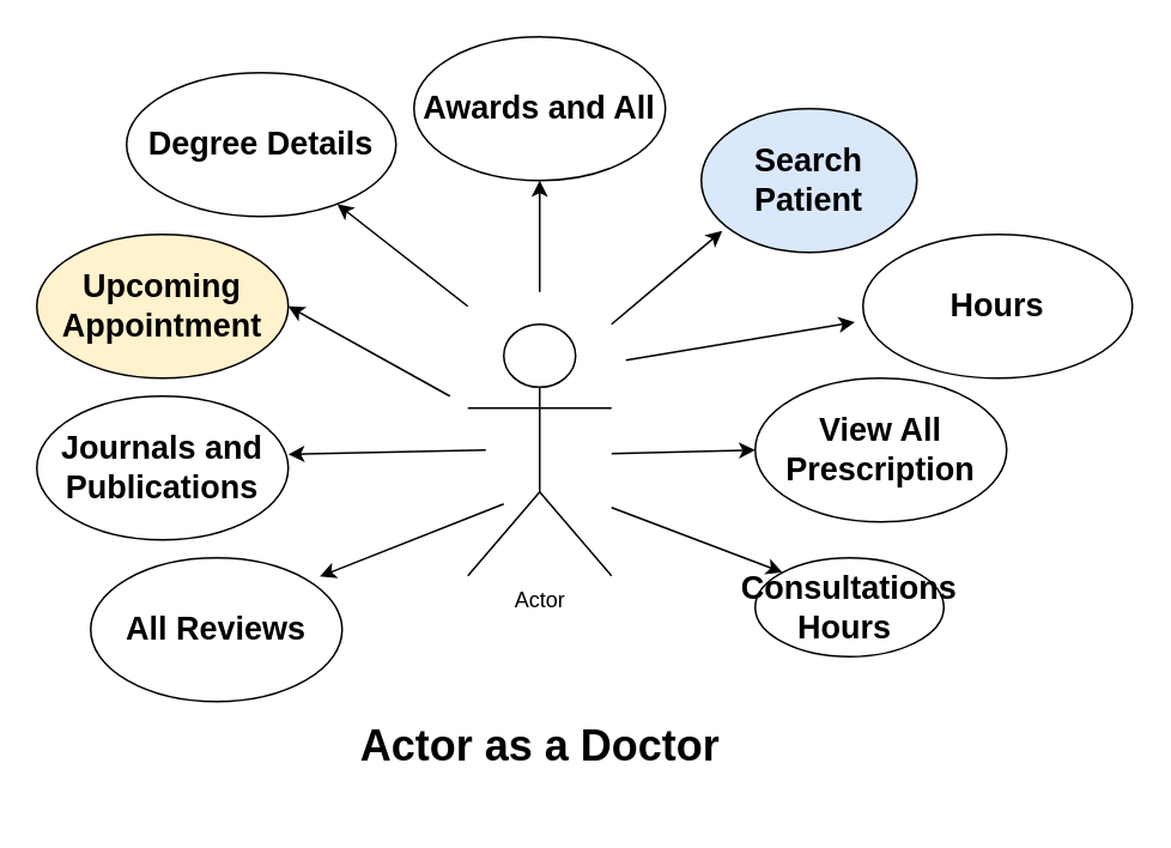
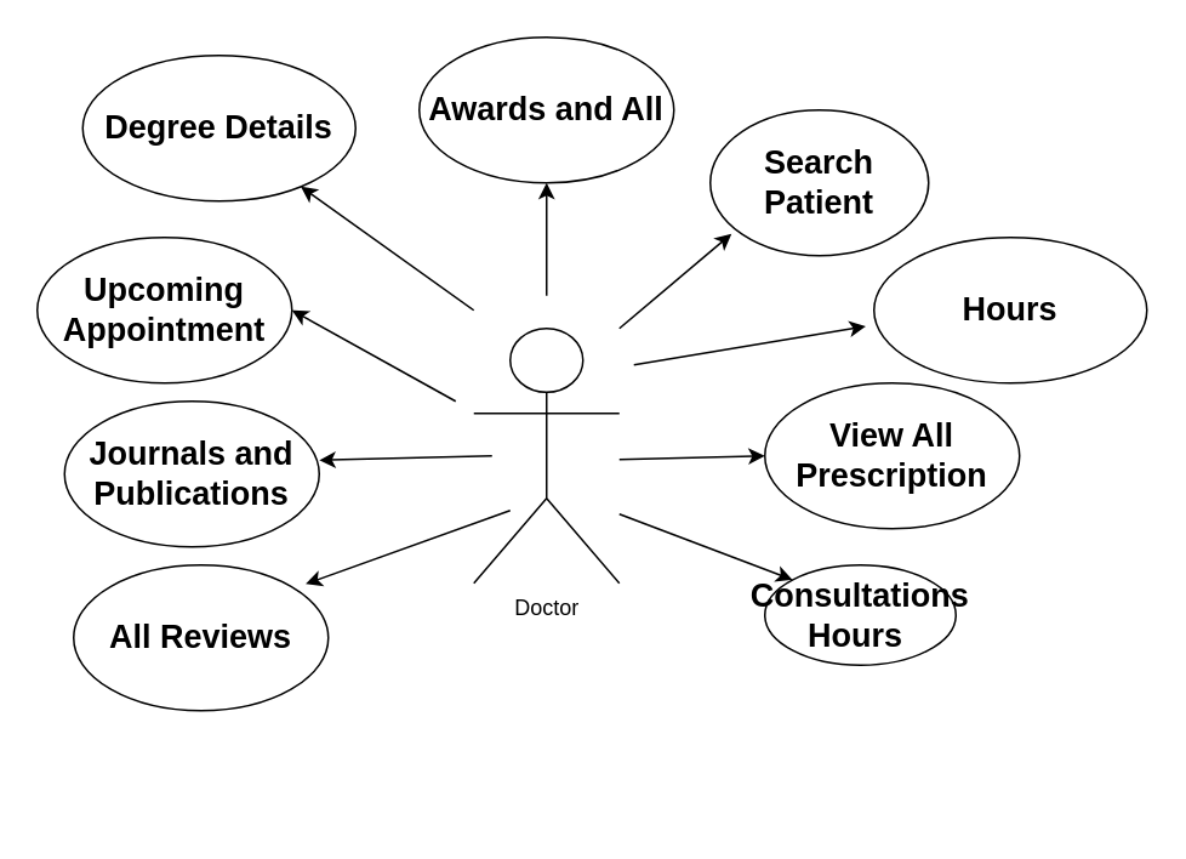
- <mxCell id="12" value="&lt;h2&gt;Degree Details&lt;/h2&gt;" style="ellipse;whiteSpace=wrap;html=1;" parent="1" vertex="1"><mxGeometry x="70" y="40" width="150" height="80" as="geometry" /></mxCell>
+ <mxCell id="12" value="&lt;h2&gt;Degree Details&lt;/h2&gt;" style="ellipse;whiteSpace=wrap;html=1;" parent="1" vertex="1"><mxGeometry x="45" y="30" width="150" height="80" as="geometry" /></mxCell>
- <mxCell id="4" value="&lt;h2&gt;Search Patient&lt;/h2&gt;" style="ellipse;whiteSpace=wrap;html=1;fillColor=#dae8fc;" parent="1" vertex="1"><mxGeometry x="390" y="60" width="120" height="80" as="geometry" /></mxCell>
+ <mxCell id="4" value="&lt;h2&gt;Search Patient&lt;/h2&gt;" style="ellipse;whiteSpace=wrap;html=1;" parent="1" vertex="1"><mxGeometry x="390" y="60" width="120" height="80" as="geometry" /></mxCell>
- <mxCell id="7" value="&lt;h2&gt;Upcoming Appointment&lt;/h2&gt;" style="ellipse;whiteSpace=wrap;html=1;fillColor=#fff2cc;" parent="1" vertex="1"><mxGeometry x="20" y="130" width="140" height="80" as="geometry" /></mxCell>
+ <mxCell id="7" value="&lt;h2&gt;Upcoming Appointment&lt;/h2&gt;" style="ellipse;whiteSpace=wrap;html=1;" parent="1" vertex="1"><mxGeometry x="20" y="130" width="140" height="80" as="geometry" /></mxCell>
- <mxCell id="15" value="&lt;h2&gt;Journals and Publications&lt;/h2&gt;" style="ellipse;whiteSpace=wrap;html=1;" parent="1" vertex="1"><mxGeometry x="20" y="220" width="140" height="80" as="geometry" /></mxCell>
+ <mxCell id="15" value="&lt;h2&gt;Journals and Publications&lt;/h2&gt;" style="ellipse;whiteSpace=wrap;html=1;" parent="1" vertex="1"><mxGeometry x="35" y="220" width="140" height="80" as="geometry" /></mxCell>
- <mxCell id="2" value="Actor" style="shape=umlActor;verticalLabelPosition=bottom;verticalAlign=top;html=1;outlineConnect=0;" parent="1" vertex="1"><mxGeometry x="260" y="180" width="80" height="140" as="geometry" /></mxCell>
+ <mxCell id="2" value="Doctor" style="shape=umlActor;verticalLabelPosition=bottom;verticalAlign=top;html=1;outlineConnect=0;" parent="1" vertex="1"><mxGeometry x="260" y="180" width="80" height="140" as="geometry" /></mxCell>
- <mxCell id="19" value="&lt;h2&gt;All Reviews&lt;/h2&gt;" style="ellipse;whiteSpace=wrap;html=1;" parent="1" vertex="1"><mxGeometry x="50" y="310" width="140" height="80" as="geometry" /></mxCell>
+ <mxCell id="19" value="&lt;h2&gt;All Reviews&lt;/h2&gt;" style="ellipse;whiteSpace=wrap;html=1;" parent="1" vertex="1"><mxGeometry x="40" y="310" width="140" height="80" as="geometry" /></mxCell>
- <mxCell id="21" value="&lt;h1&gt;Actor as a Doctor&lt;/h1&gt;" style="text;html=1;align=center;verticalAlign=middle;resizable=0;points=[];autosize=1;strokeColor=none;fillColor=none;" parent="1" vertex="1"><mxGeometry x="190" y="380" width="220" height="70" as="geometry" /></mxCell>
